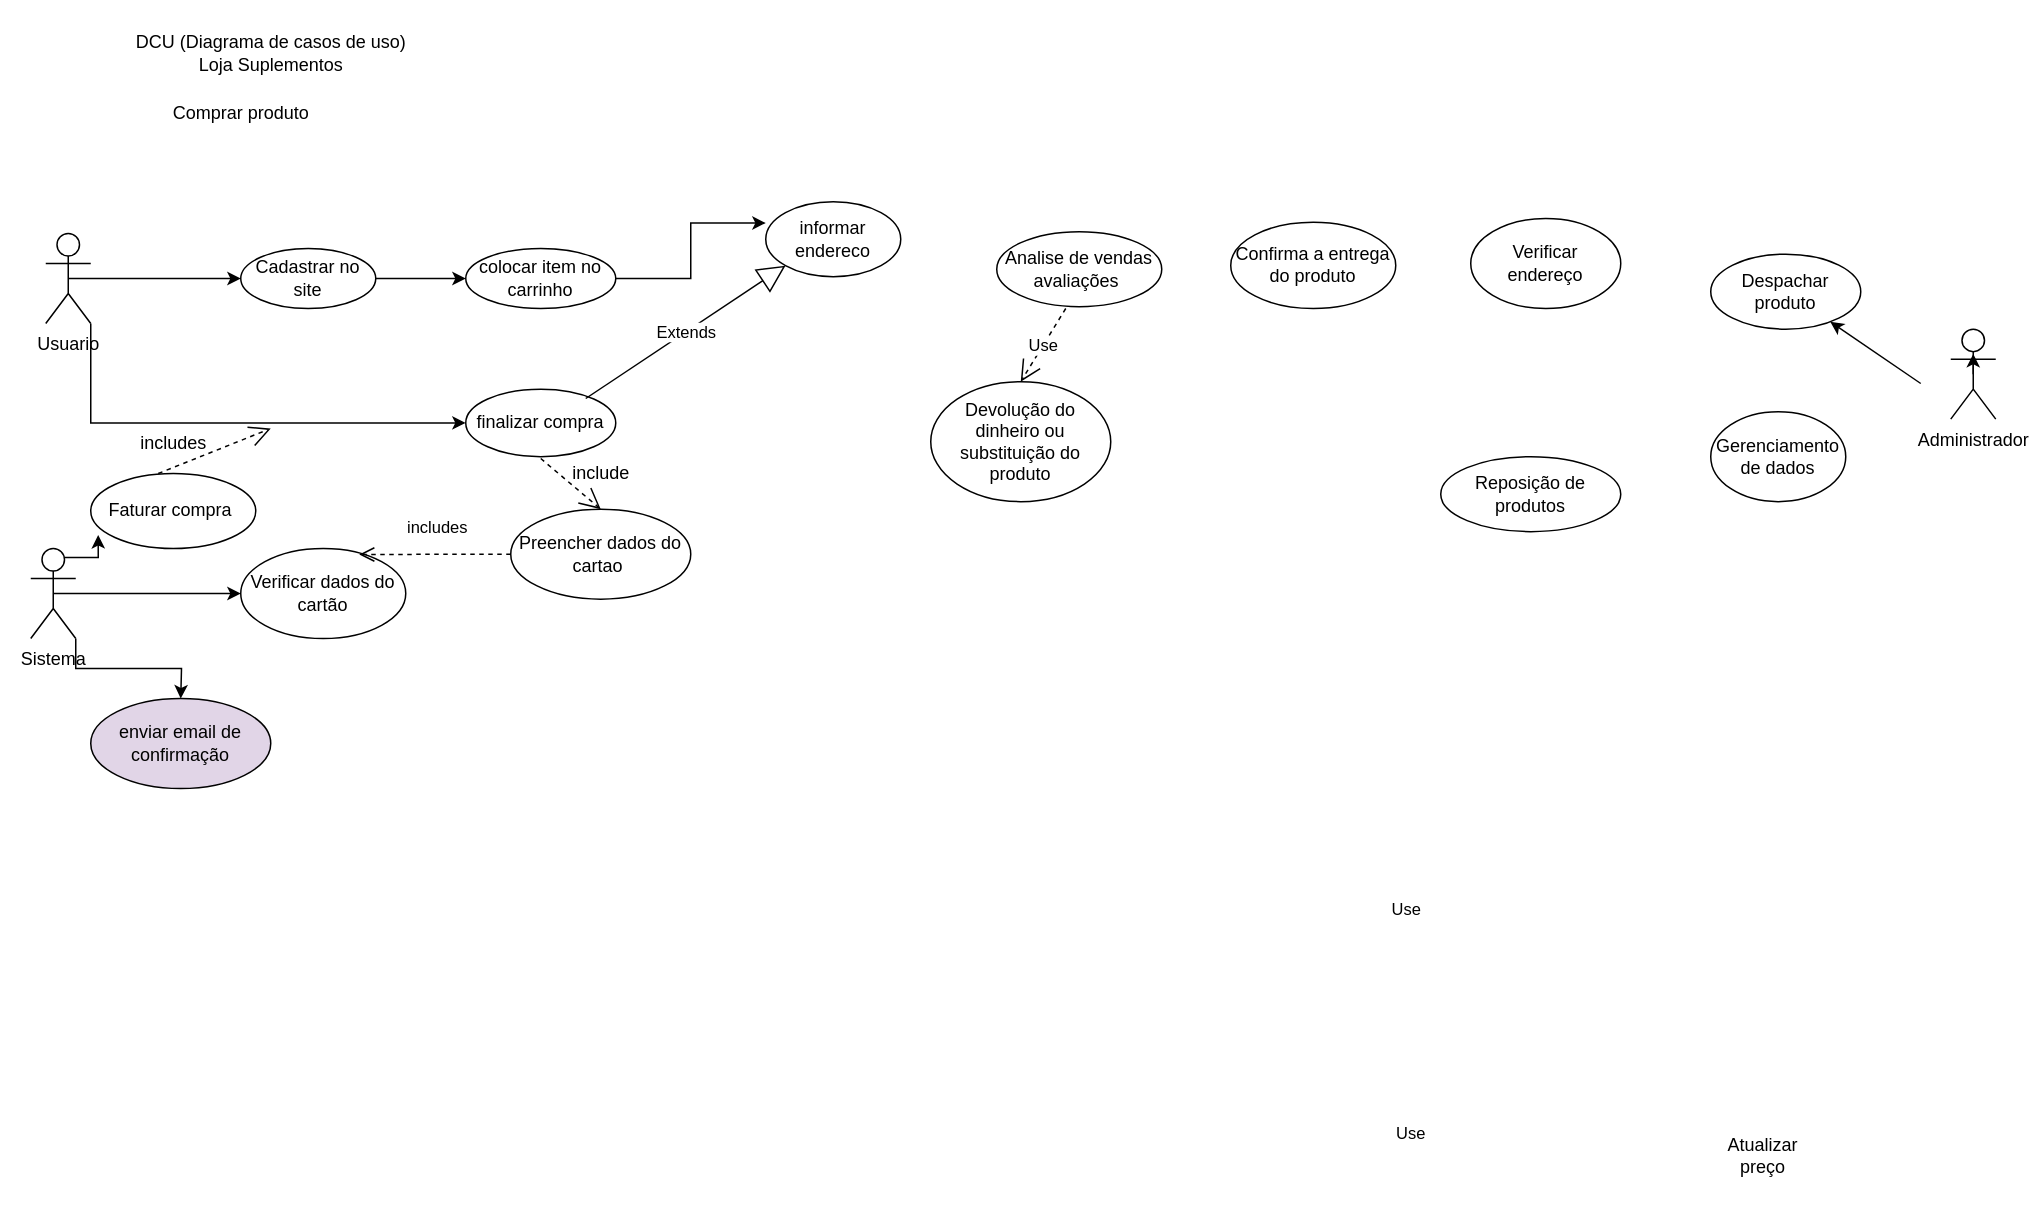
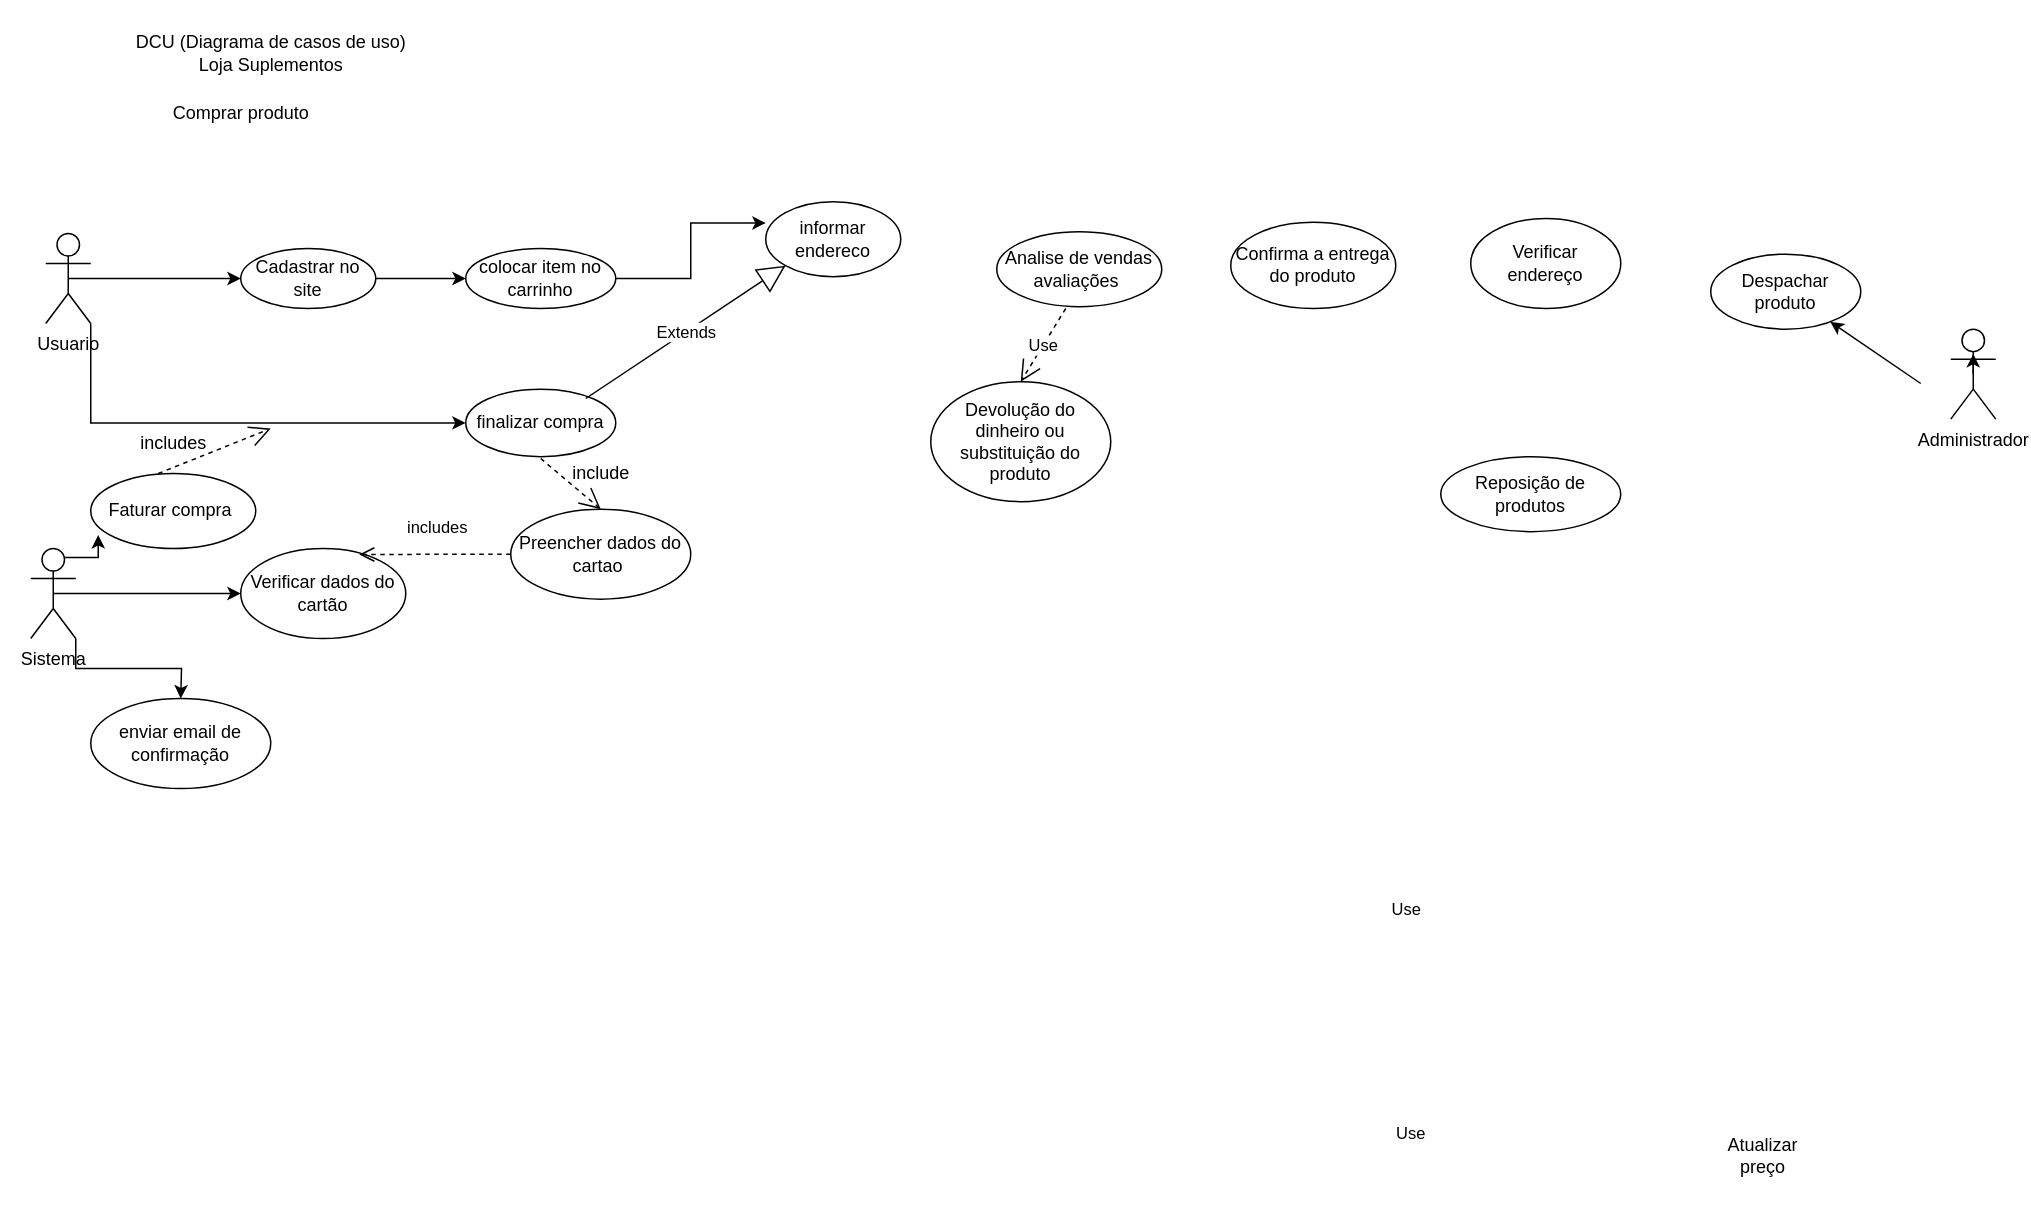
- <mxCell id="29" value="Gerenciamento de dados" style="ellipse;whiteSpace=wrap;html=1;" parent="1" vertex="1"><mxGeometry x="1140" y="273.75" width="90" height="60" as="geometry" /></mxCell>
- <mxCell id="25" value="enviar email de confirmação" style="ellipse;whiteSpace=wrap;html=1;fillColor=#e1d5e7;" parent="1" vertex="1"><mxGeometry x="60" y="465" width="120" height="60" as="geometry" /></mxCell>
+ <mxCell id="25" value="enviar email de confirmação" style="ellipse;whiteSpace=wrap;html=1;" parent="1" vertex="1"><mxGeometry x="60" y="465" width="120" height="60" as="geometry" /></mxCell>
